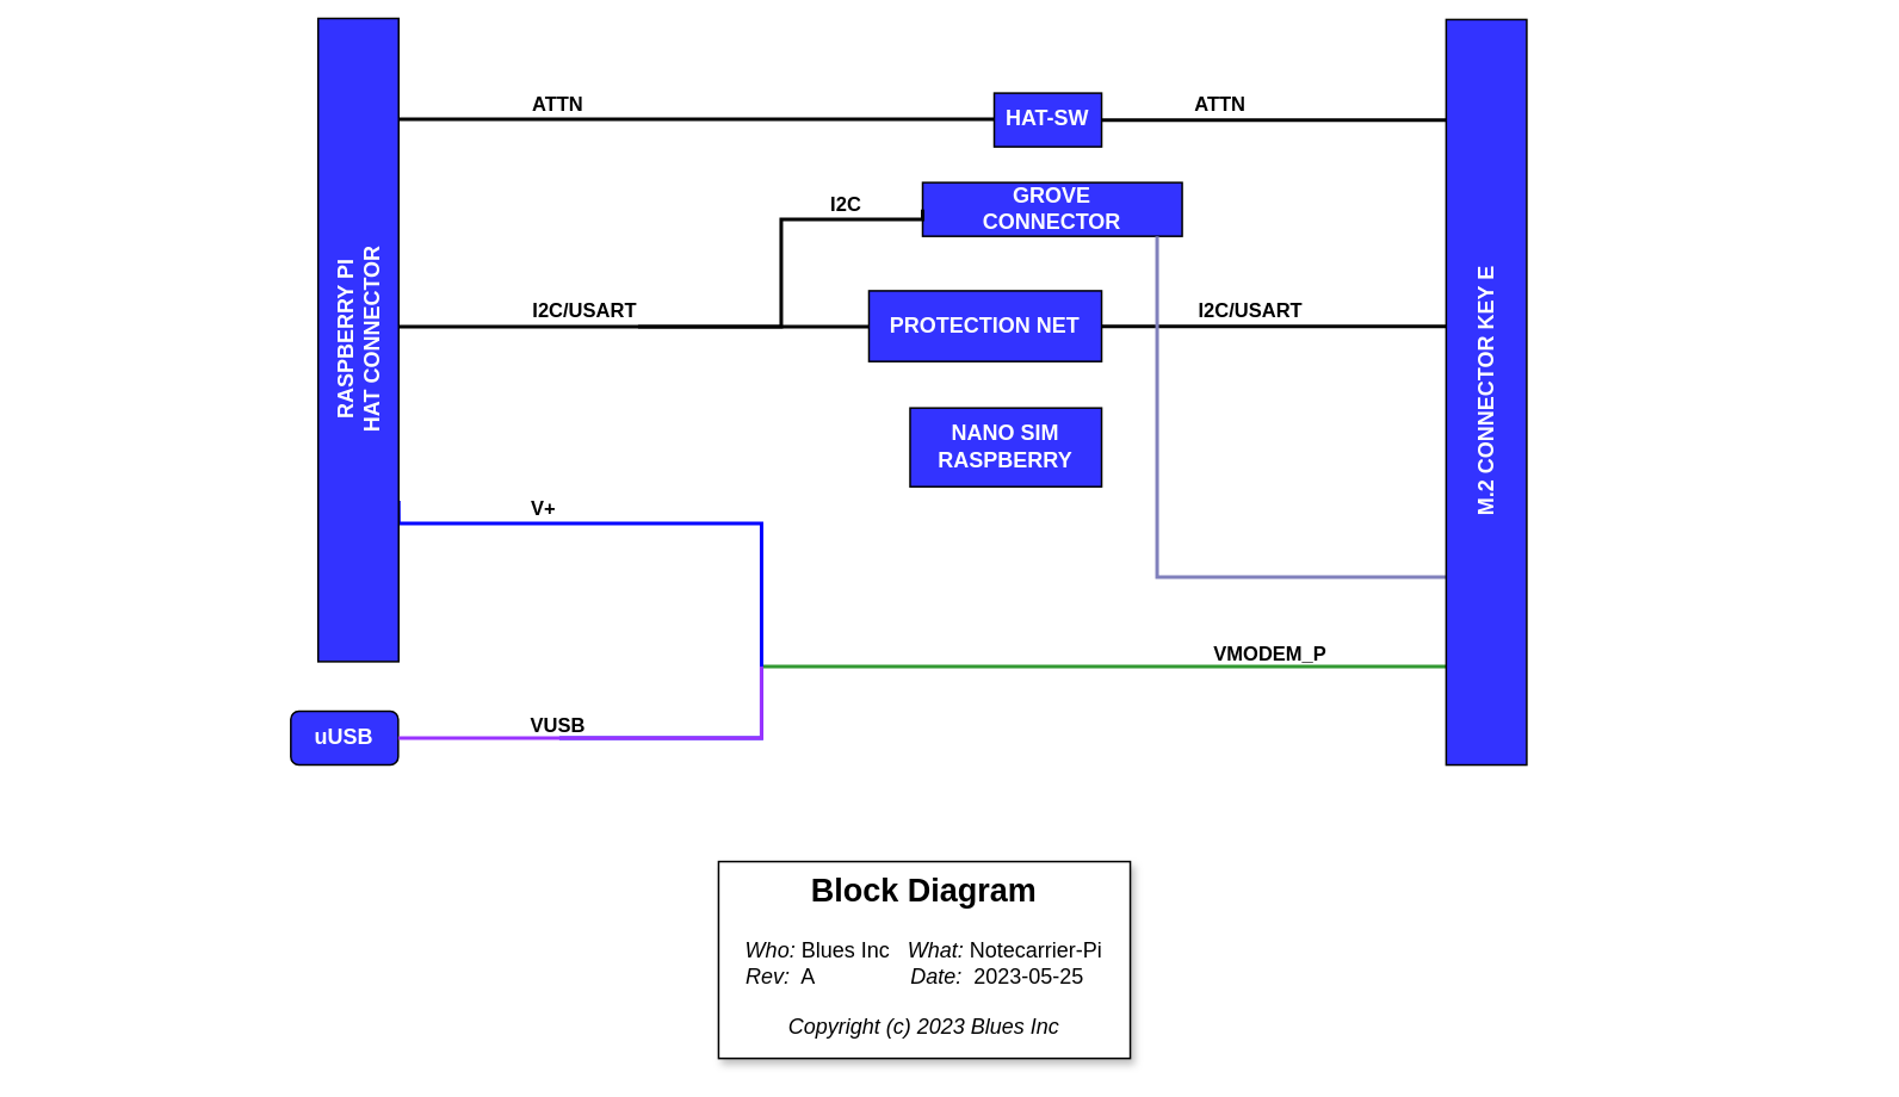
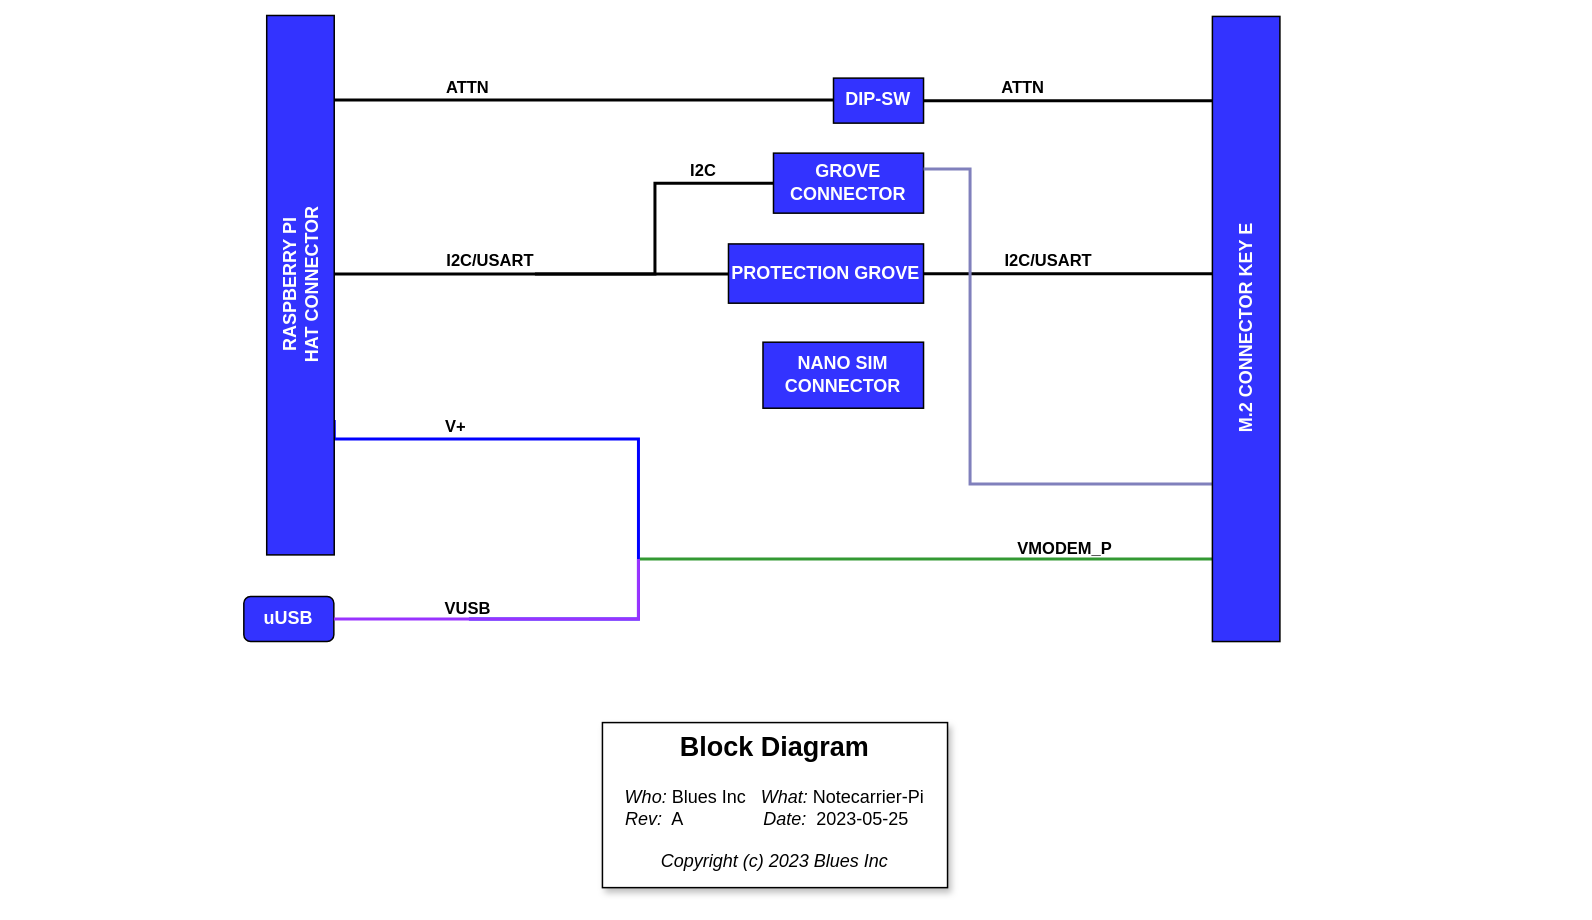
- <mxCell id="10" value="&lt;font color=&quot;#ffffff&quot;&gt;&lt;b&gt;HAT-SW&lt;br&gt;&lt;/b&gt;&lt;/font&gt;" style="rounded=0;whiteSpace=wrap;html=1;fillColor=#3333FF;" parent="1" vertex="1"><mxGeometry x="555" y="51.49" width="60" height="30" as="geometry" /></mxCell>
+ <mxCell id="10" value="&lt;font color=&quot;#ffffff&quot;&gt;&lt;b&gt;DIP-SW&lt;br&gt;&lt;/b&gt;&lt;/font&gt;" style="rounded=0;whiteSpace=wrap;html=1;fillColor=#3333FF;" parent="1" vertex="1"><mxGeometry x="555" y="51.49" width="60" height="30" as="geometry" /></mxCell>
- <mxCell id="14" value="&lt;font color=&quot;#ffffff&quot;&gt;&lt;b&gt;GROVE&lt;br&gt;CONNECTOR&lt;br&gt;&lt;/b&gt;&lt;/font&gt;" style="rounded=0;whiteSpace=wrap;html=1;fillColor=#3333FF;" parent="1" vertex="1"><mxGeometry x="515" y="101.49" width="145" height="30" as="geometry" /></mxCell>
+ <mxCell id="14" value="&lt;font color=&quot;#ffffff&quot;&gt;&lt;b&gt;GROVE&lt;br&gt;CONNECTOR&lt;br&gt;&lt;/b&gt;&lt;/font&gt;" style="rounded=0;whiteSpace=wrap;html=1;fillColor=#3333FF;" parent="1" vertex="1"><mxGeometry x="515" y="101.49" width="100" height="40" as="geometry" /></mxCell>
- <mxCell id="13" value="&lt;font color=&quot;#ffffff&quot;&gt;&lt;b&gt;PROTECTION NET&lt;br&gt;&lt;/b&gt;&lt;/font&gt;" style="rounded=0;whiteSpace=wrap;html=1;fillColor=#3333FF;" parent="1" vertex="1"><mxGeometry x="485" y="162" width="130" height="39.49" as="geometry" /></mxCell>
+ <mxCell id="13" value="&lt;font color=&quot;#ffffff&quot;&gt;&lt;b&gt;PROTECTION GROVE&lt;br&gt;&lt;/b&gt;&lt;/font&gt;" style="rounded=0;whiteSpace=wrap;html=1;fillColor=#3333FF;" parent="1" vertex="1"><mxGeometry x="485" y="162" width="130" height="39.49" as="geometry" /></mxCell>
- <mxCell id="16" value="&lt;font color=&quot;#ffffff&quot;&gt;&lt;b&gt;NANO SIM RASPBERRY&lt;br&gt;&lt;/b&gt;&lt;/font&gt;" style="rounded=0;whiteSpace=wrap;html=1;fillColor=#3333FF;" parent="1" vertex="1"><mxGeometry x="508" y="227.49" width="107" height="44" as="geometry" /></mxCell>
+ <mxCell id="16" value="&lt;font color=&quot;#ffffff&quot;&gt;&lt;b&gt;NANO SIM CONNECTOR&lt;br&gt;&lt;/b&gt;&lt;/font&gt;" style="rounded=0;whiteSpace=wrap;html=1;fillColor=#3333FF;" parent="1" vertex="1"><mxGeometry x="508" y="227.49" width="107" height="44" as="geometry" /></mxCell>
